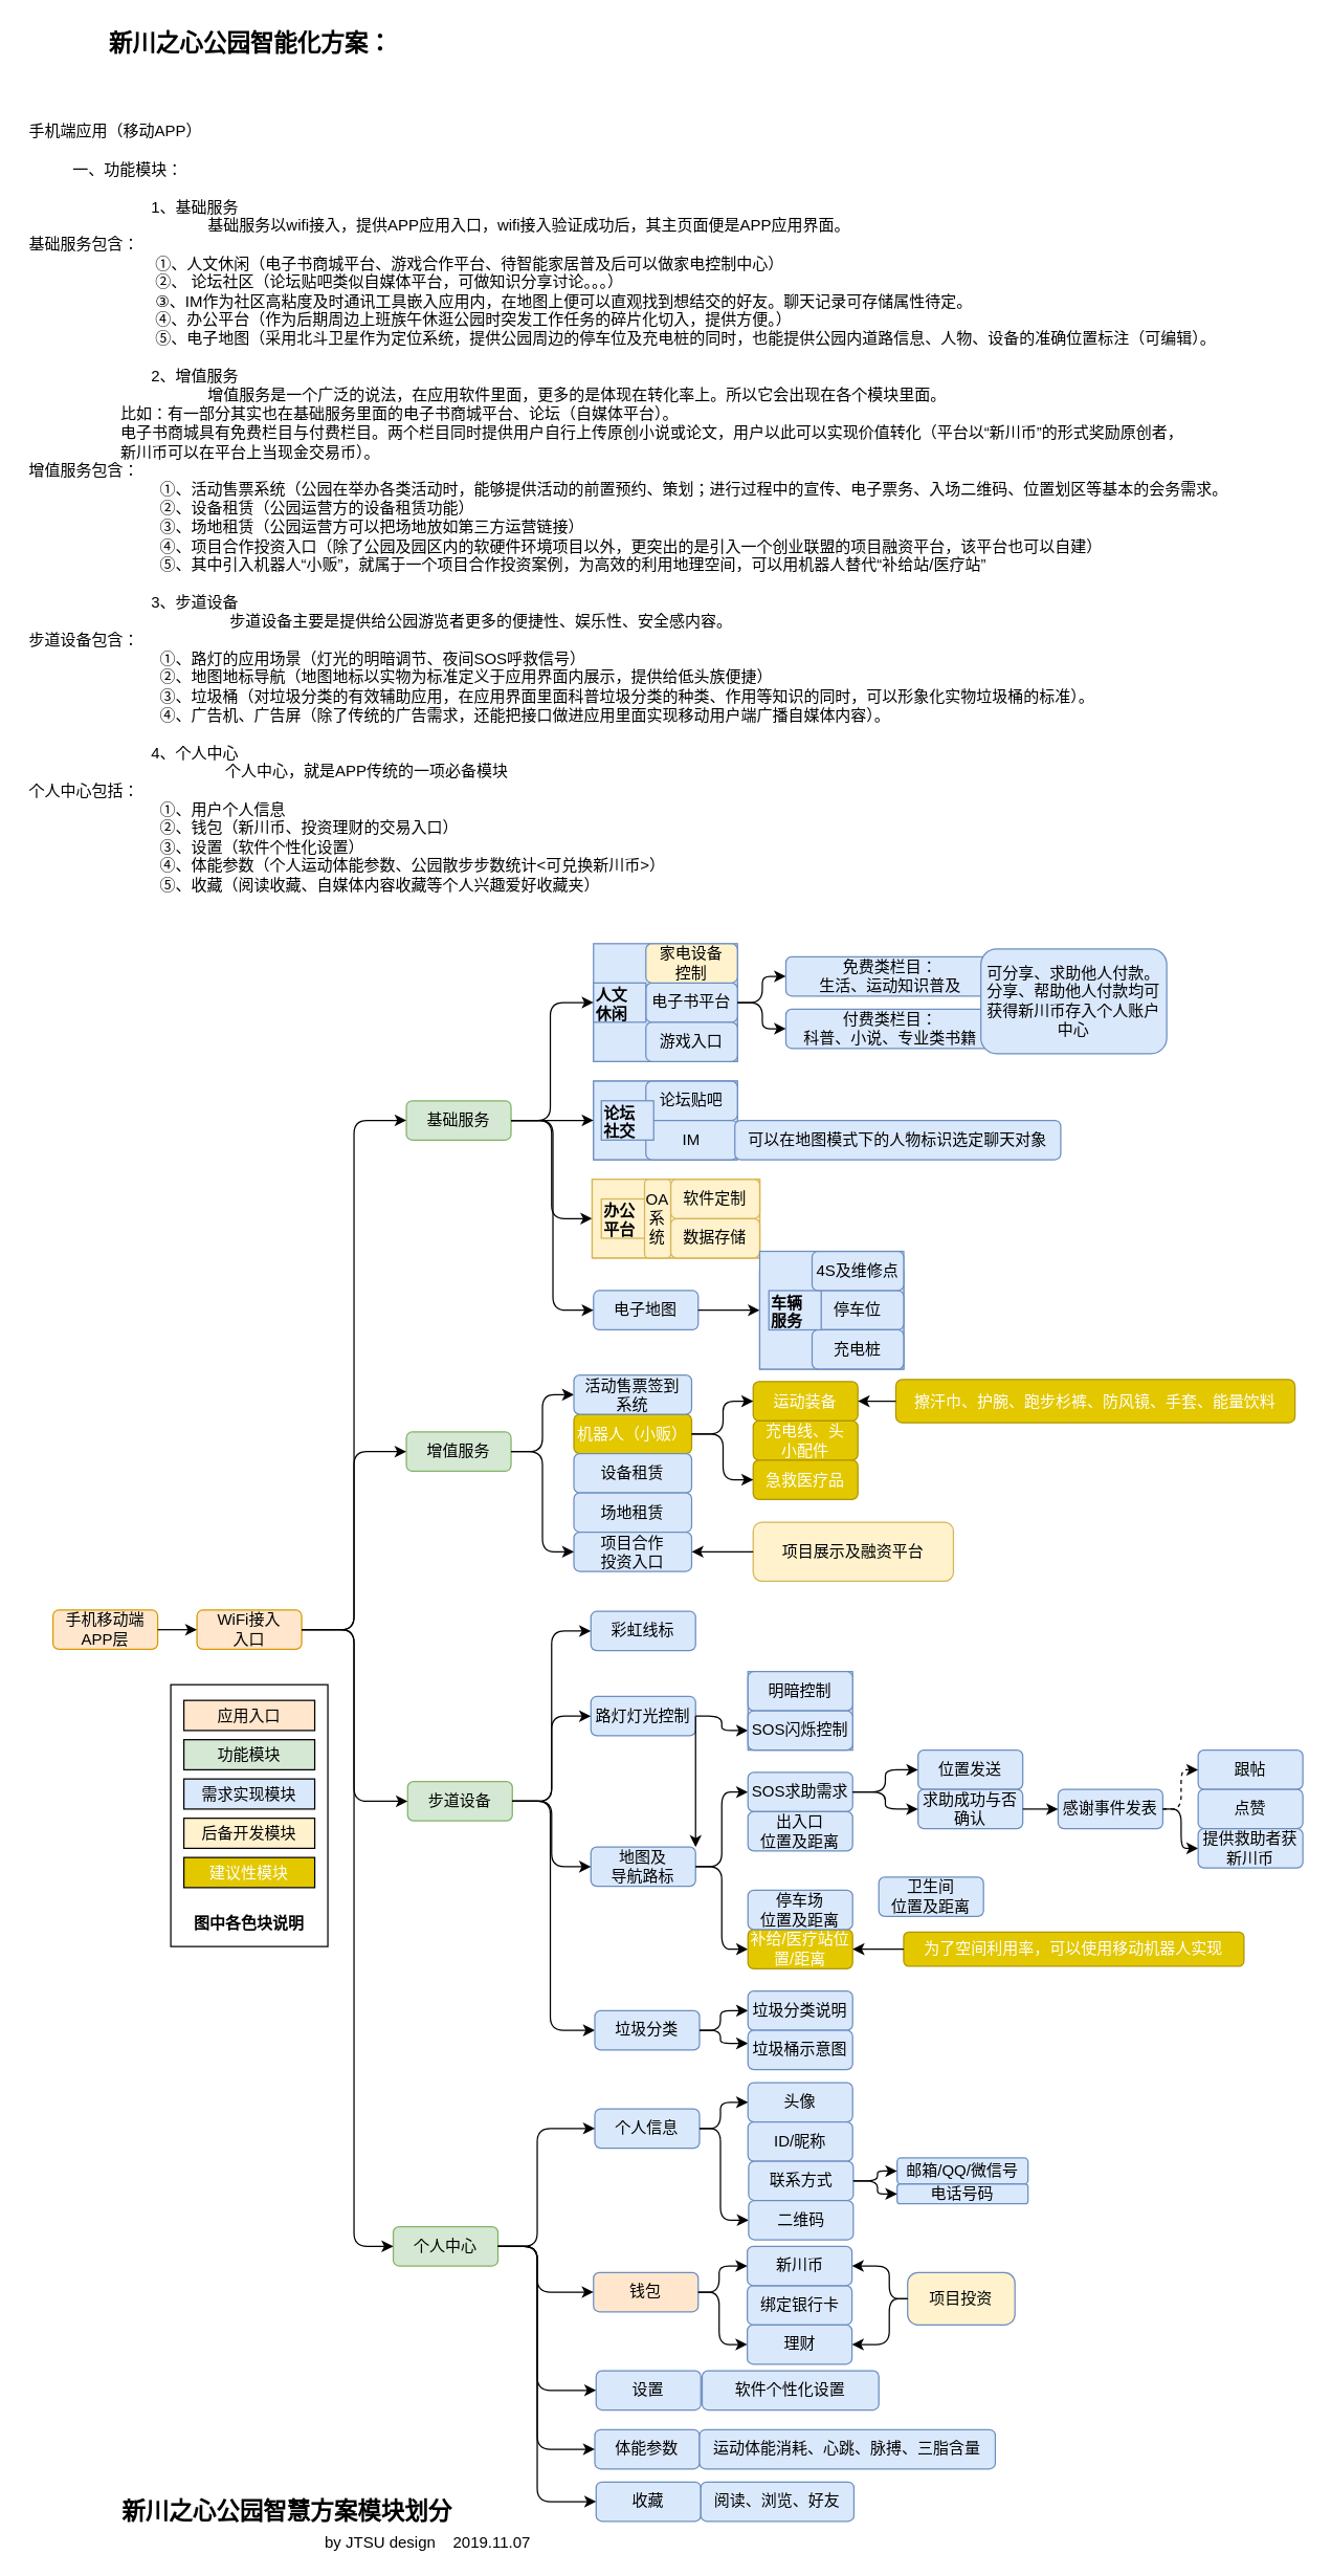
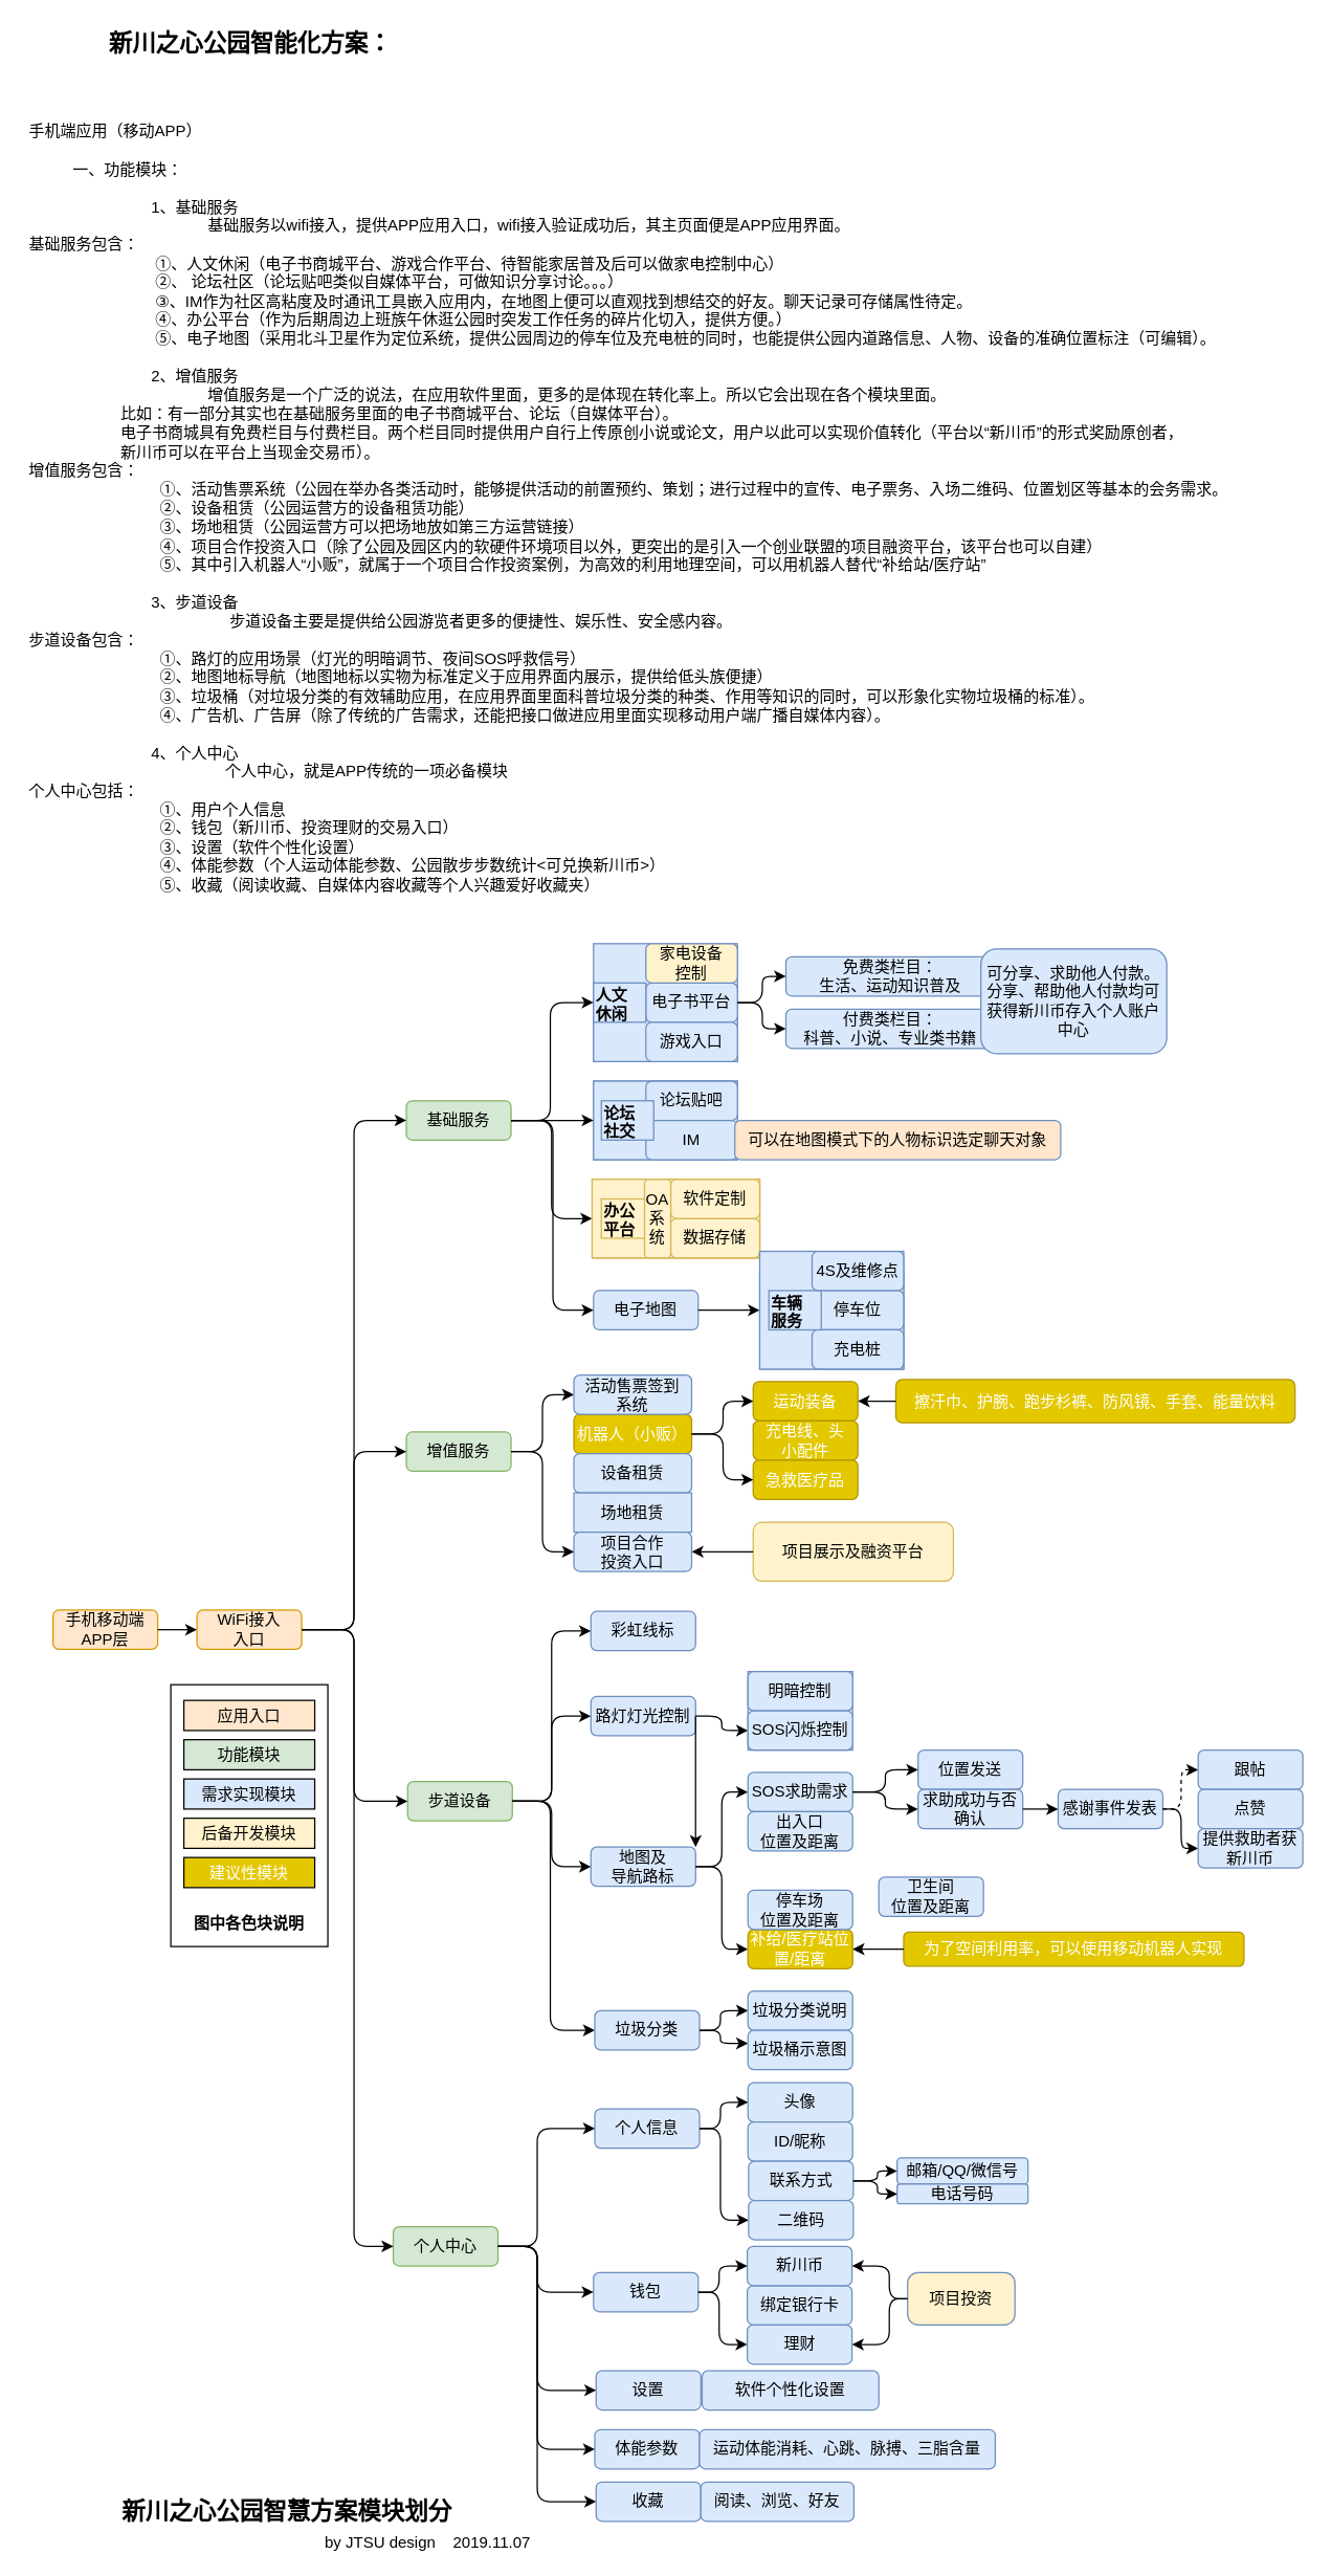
- <mxCell id="99" value="可以在地图模式下的人物标识选定聊天对象" style="rounded=1;whiteSpace=wrap;html=1;fillColor=#dae8fc;strokeColor=#6c8ebf;" parent="1" vertex="1"><mxGeometry x="561" y="855" width="249" height="30" as="geometry" /></mxCell>
+ <mxCell id="99" value="可以在地图模式下的人物标识选定聊天对象" style="rounded=1;whiteSpace=wrap;html=1;fillColor=#ffe6cc;strokeColor=#6c8ebf;" parent="1" vertex="1"><mxGeometry x="561" y="855" width="249" height="30" as="geometry" /></mxCell>
- <mxCell id="53" value="场地租赁" style="rounded=1;whiteSpace=wrap;html=1;fillColor=#DAE8FC;strokeColor=#6c8ebf;" parent="1" vertex="1"><mxGeometry x="438" y="1139.5" width="90" height="30" as="geometry" /></mxCell>
+ <mxCell id="53" value="场地租赁" style="whiteSpace=wrap;html=1;fillColor=#DAE8FC;strokeColor=#6c8ebf;rounded=0;" parent="1" vertex="1"><mxGeometry x="438" y="1139.5" width="90" height="30" as="geometry" /></mxCell>
- <mxCell id="112" value="钱包" style="rounded=1;whiteSpace=wrap;html=1;fillColor=#ffe6cc;strokeColor=#6c8ebf;" parent="1" vertex="1"><mxGeometry x="453" y="1735" width="80" height="30" as="geometry" /></mxCell>
+ <mxCell id="112" value="钱包" style="rounded=1;whiteSpace=wrap;html=1;fillColor=#dae8fc;strokeColor=#6c8ebf;" parent="1" vertex="1"><mxGeometry x="453" y="1735" width="80" height="30" as="geometry" /></mxCell>
